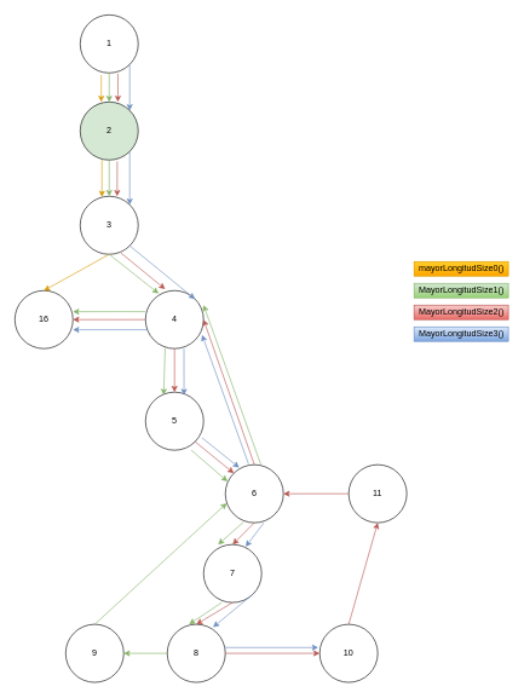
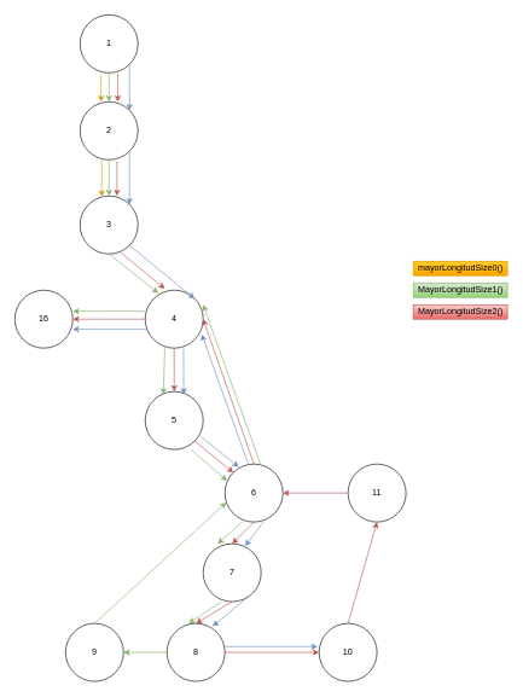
- <mxCell id="19" value="2" style="ellipse;whiteSpace=wrap;html=1;aspect=fixed;fillColor=#d5e8d4;" parent="1" vertex="1"><mxGeometry x="110" y="140" width="80" height="80" as="geometry" /></mxCell>
+ <mxCell id="19" value="2" style="ellipse;whiteSpace=wrap;html=1;aspect=fixed;" parent="1" vertex="1"><mxGeometry x="110" y="140" width="80" height="80" as="geometry" /></mxCell>
- <mxCell id="5" value="" style="endArrow=classic;html=1;rounded=0;exitX=0.5;exitY=1;exitDx=0;exitDy=0;entryX=0.5;entryY=0;entryDx=0;entryDy=0;fillColor=#ffcd28;gradientColor=#ffa500;strokeColor=#d79b00;" parent="1" source="2" target="3" edge="1"><mxGeometry width="50" height="50" relative="1" as="geometry"><mxPoint x="120" y="610" as="sourcePoint" /><mxPoint x="170" y="560" as="targetPoint" /></mxGeometry></mxCell>
- <mxCell id="32" value="MayorLongitudSize3()" style="text;html=1;align=center;verticalAlign=middle;resizable=0;points=[];autosize=1;strokeColor=#6c8ebf;fillColor=#dae8fc;gradientColor=#7ea6e0;" vertex="1" parent="1"><mxGeometry x="570" y="450" width="130" height="20" as="geometry" /></mxCell>
